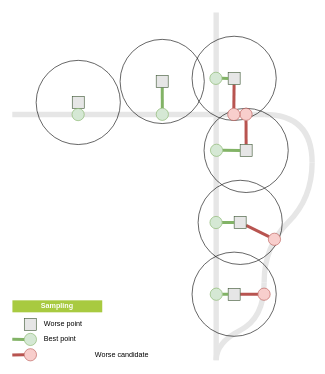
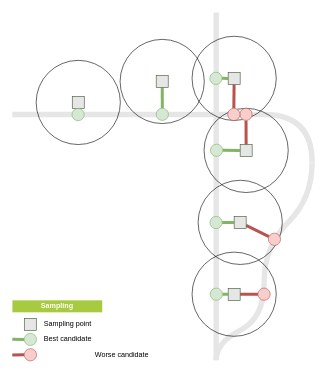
- <mxCell id="47" value="Worse point" style="text;html=1;strokeColor=none;fillColor=none;align=left;verticalAlign=middle;whiteSpace=wrap;rounded=0;" parent="1" vertex="1"><mxGeometry x="70.63" y="530" width="89.37" height="20" as="geometry" /></mxCell>
+ <mxCell id="47" value="Sampling point" style="text;html=1;strokeColor=none;fillColor=none;align=left;verticalAlign=middle;whiteSpace=wrap;rounded=0;" parent="1" vertex="1"><mxGeometry x="70.63" y="530" width="89.37" height="20" as="geometry" /></mxCell>
- <mxCell id="8" value="Best point" style="text;html=1;strokeColor=none;fillColor=none;align=left;verticalAlign=middle;whiteSpace=wrap;rounded=0;" parent="1" vertex="1"><mxGeometry x="70.63" y="555" width="89.37" height="20" as="geometry" /></mxCell>
+ <mxCell id="8" value="Best candidate" style="text;html=1;strokeColor=none;fillColor=none;align=left;verticalAlign=middle;whiteSpace=wrap;rounded=0;" parent="1" vertex="1"><mxGeometry x="70.63" y="555" width="89.37" height="20" as="geometry" /></mxCell>
